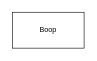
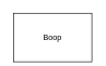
- <mxCell id="2" value="Boop" style="rounded=0;whiteSpace=wrap;html=1;" parent="1" vertex="1"><mxGeometry x="20" y="20" width="120" height="60" as="geometry" /></mxCell>
+ <mxCell id="2" value="Boop" style="rounded=0;whiteSpace=wrap;html=1;" parent="1" vertex="1"><mxGeometry x="20" y="20" width="120" height="75" as="geometry" /></mxCell>
